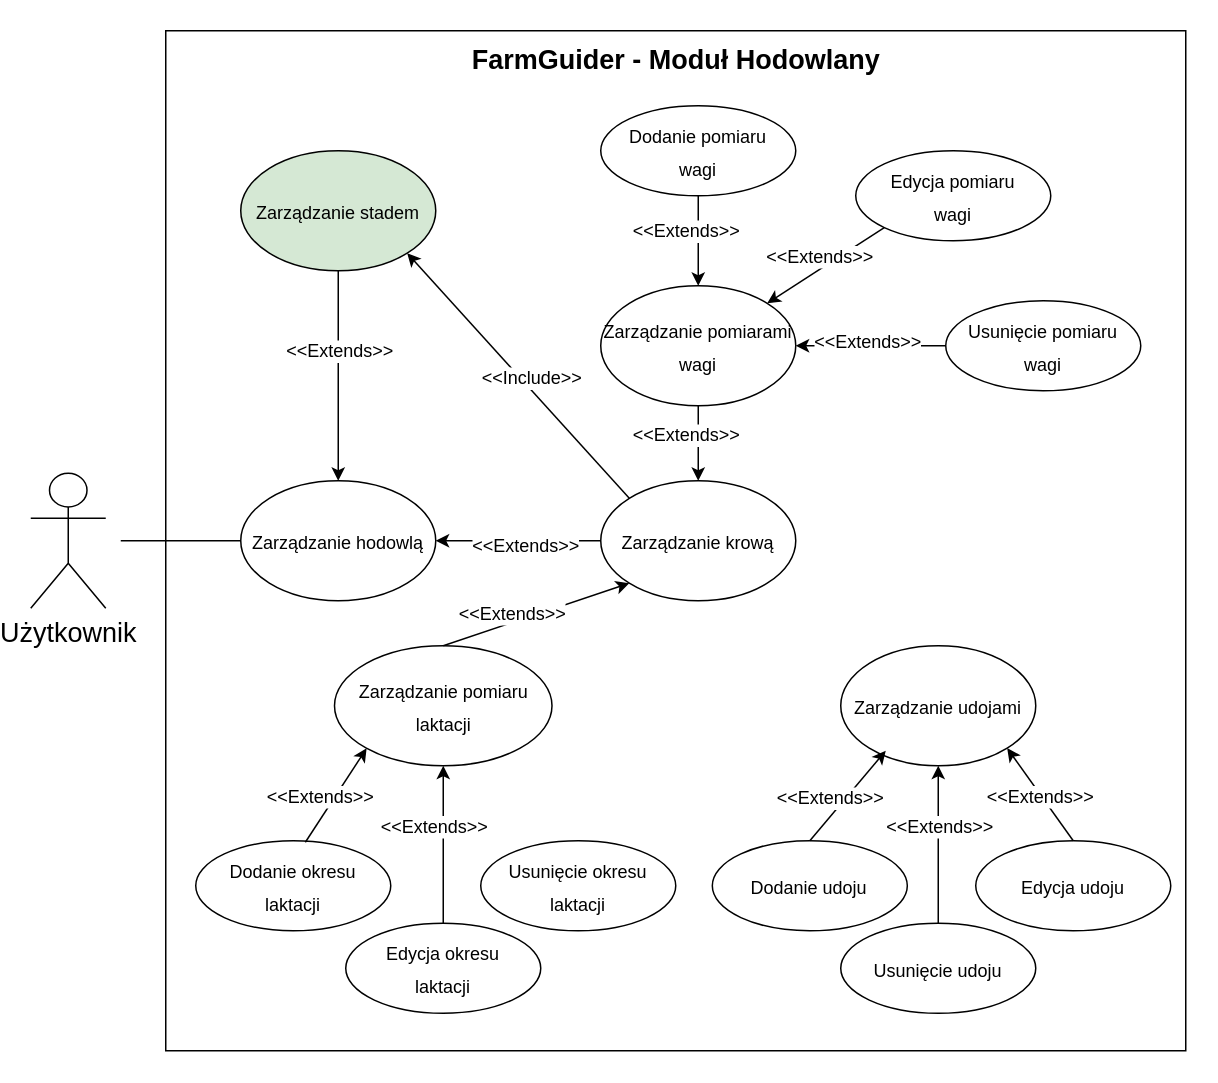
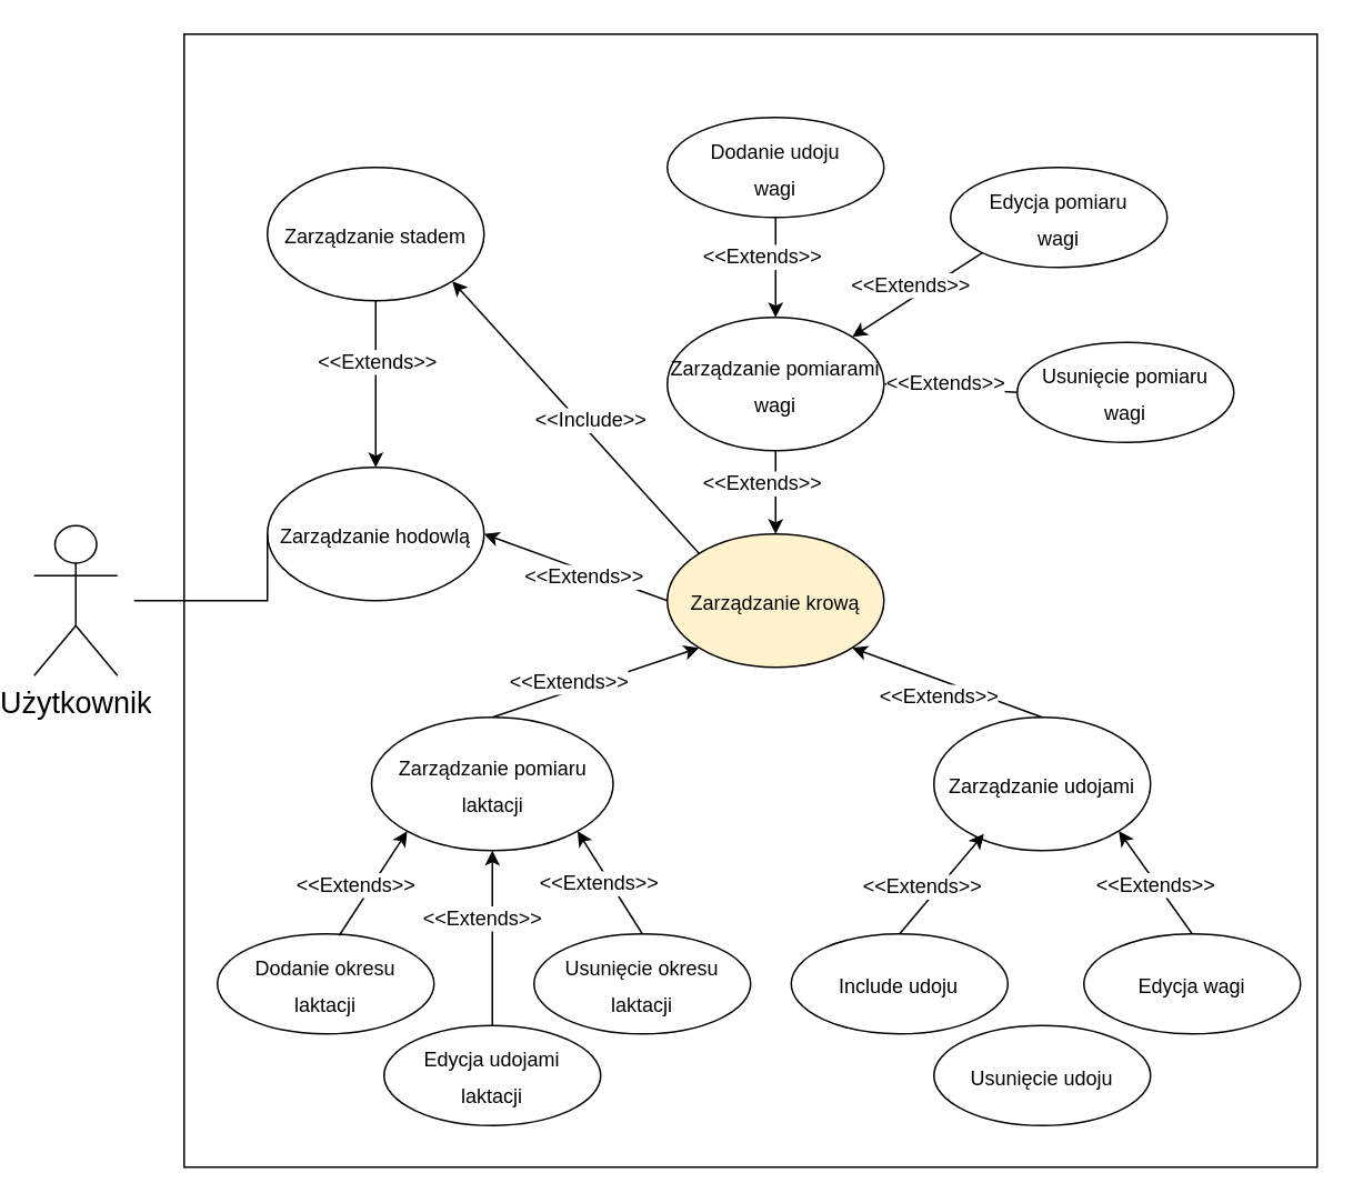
- <mxCell id="3" value="&lt;div style=&quot;font-size: 18px;&quot; align=&quot;center&quot;&gt;&lt;font style=&quot;font-size: 18px;&quot;&gt;&lt;b&gt;FarmGuider &lt;font style=&quot;font-size: 18px;&quot;&gt;- Moduł Hodowlany&lt;/font&gt;&lt;br&gt;&lt;/b&gt;&lt;/font&gt;&lt;/div&gt;" style="text;html=1;strokeColor=none;fillColor=none;spacing=5;spacingTop=-20;whiteSpace=wrap;overflow=hidden;rounded=0;align=center;" parent="1" vertex="1"><mxGeometry x="295.63" y="40" width="308.75" height="30" as="geometry" /></mxCell>
- <mxCell id="19" value="&lt;font style=&quot;font-size: 12px;&quot;&gt;Dodanie pomiaru&lt;br&gt;wagi&lt;br&gt;&lt;/font&gt;" style="ellipse;whiteSpace=wrap;html=1;fontSize=18;" parent="1" vertex="1"><mxGeometry x="400" y="70" width="130" height="60" as="geometry" /></mxCell>
+ <mxCell id="19" value="&lt;font style=&quot;font-size: 12px;&quot;&gt;Dodanie udoju&lt;br&gt;wagi&lt;br&gt;&lt;/font&gt;" style="ellipse;whiteSpace=wrap;html=1;fontSize=18;" parent="1" vertex="1"><mxGeometry x="400" y="70" width="130" height="60" as="geometry" /></mxCell>
- <mxCell id="5" value="&lt;font style=&quot;font-size: 12px;&quot;&gt;Zarządzanie stadem&lt;br&gt;&lt;/font&gt;" style="ellipse;whiteSpace=wrap;html=1;fontSize=18;fillColor=#d5e8d4;" parent="1" vertex="1"><mxGeometry x="160" y="100" width="130" height="80" as="geometry" /></mxCell>
+ <mxCell id="5" value="&lt;font style=&quot;font-size: 12px;&quot;&gt;Zarządzanie stadem&lt;br&gt;&lt;/font&gt;" style="ellipse;whiteSpace=wrap;html=1;fontSize=18;" parent="1" vertex="1"><mxGeometry x="160" y="100" width="130" height="80" as="geometry" /></mxCell>
- <mxCell id="21" value="&lt;font style=&quot;font-size: 12px;&quot;&gt;Usunięcie pomiaru&lt;br&gt;wagi&lt;br&gt;&lt;/font&gt;" style="ellipse;whiteSpace=wrap;html=1;fontSize=18;" parent="1" vertex="1"><mxGeometry x="630" y="200" width="130" height="60" as="geometry" /></mxCell>
+ <mxCell id="21" value="&lt;font style=&quot;font-size: 12px;&quot;&gt;Usunięcie pomiaru&lt;br&gt;wagi&lt;br&gt;&lt;/font&gt;" style="ellipse;whiteSpace=wrap;html=1;fontSize=18;" parent="1" vertex="1"><mxGeometry x="610" y="205" width="130" height="60" as="geometry" /></mxCell>
- <mxCell id="4" value="&lt;font style=&quot;font-size: 12px;&quot;&gt;Zarządzanie hodowlą&lt;br&gt;&lt;/font&gt;" style="ellipse;whiteSpace=wrap;html=1;fontSize=18;" parent="1" vertex="1"><mxGeometry x="160" y="320" width="130" height="80" as="geometry" /></mxCell>
+ <mxCell id="4" value="&lt;font style=&quot;font-size: 12px;&quot;&gt;Zarządzanie hodowlą&lt;br&gt;&lt;/font&gt;" style="ellipse;whiteSpace=wrap;html=1;fontSize=18;" parent="1" vertex="1"><mxGeometry x="160" y="280" width="130" height="80" as="geometry" /></mxCell>
- <mxCell id="8" value="&lt;font style=&quot;font-size: 12px;&quot;&gt;Zarządzanie krową&lt;br&gt;&lt;/font&gt;" style="ellipse;whiteSpace=wrap;html=1;fontSize=18;" parent="1" vertex="1"><mxGeometry x="400" y="320" width="130" height="80" as="geometry" /></mxCell>
+ <mxCell id="8" value="&lt;font style=&quot;font-size: 12px;&quot;&gt;Zarządzanie krową&lt;br&gt;&lt;/font&gt;" style="ellipse;whiteSpace=wrap;html=1;fontSize=18;fillColor=#fff2cc;" parent="1" vertex="1"><mxGeometry x="400" y="320" width="130" height="80" as="geometry" /></mxCell>
+ <mxCell id="25" value="" style="endArrow=classic;html=1;rounded=0;entryX=1;entryY=1;entryDx=0;entryDy=0;exitX=0.5;exitY=0;exitDx=0;exitDy=0;" parent="1" source="9" target="8" edge="1"><mxGeometry width="50" height="50" relative="1" as="geometry"><mxPoint x="370" y="170" as="sourcePoint" /><mxPoint x="235" y="330" as="targetPoint" /></mxGeometry></mxCell>
+ <mxCell id="26" value="&lt;font style=&quot;font-size: 12px;&quot;&gt;&amp;lt;&amp;lt;Extends&amp;gt;&amp;gt;&lt;/font&gt;" style="edgeLabel;html=1;align=center;verticalAlign=middle;resizable=0;points=[];rotation=0;" parent="25" vertex="1" connectable="0"><mxGeometry x="-0.122" relative="1" as="geometry"><mxPoint x="-13" y="6" as="offset" /></mxGeometry></mxCell>
+ <mxCell id="47" value="" style="endArrow=classic;html=1;rounded=0;entryX=1;entryY=1;entryDx=0;entryDy=0;exitX=0.5;exitY=0;exitDx=0;exitDy=0;" parent="1" source="24" target="11" edge="1"><mxGeometry width="50" height="50" relative="1" as="geometry"><mxPoint x="325" y="630" as="sourcePoint" /><mxPoint x="235" y="540" as="targetPoint" /></mxGeometry></mxCell>
+ <mxCell id="48" value="&lt;font style=&quot;font-size: 12px;&quot;&gt;&amp;lt;&amp;lt;Extends&amp;gt;&amp;gt;&lt;/font&gt;" style="edgeLabel;html=1;align=center;verticalAlign=middle;resizable=0;points=[];rotation=0;" parent="47" vertex="1" connectable="0"><mxGeometry x="-0.122" relative="1" as="geometry"><mxPoint x="-9" y="-3" as="offset" /></mxGeometry></mxCell>
- <mxCell id="31" value="" style="endArrow=classic;html=1;rounded=0;entryX=0.5;entryY=1;entryDx=0;entryDy=0;exitX=0.5;exitY=0;exitDx=0;exitDy=0;" parent="1" source="18" target="9" edge="1"><mxGeometry width="50" height="50" relative="1" as="geometry"><mxPoint x="650" y="340" as="sourcePoint" /><mxPoint x="540" y="340" as="targetPoint" /></mxGeometry></mxCell>
- <mxCell id="32" value="&lt;font style=&quot;font-size: 12px;&quot;&gt;&amp;lt;&amp;lt;Extends&amp;gt;&amp;gt;&lt;/font&gt;" style="edgeLabel;html=1;align=center;verticalAlign=middle;resizable=0;points=[];rotation=0;" parent="31" vertex="1" connectable="0"><mxGeometry x="-0.122" relative="1" as="geometry"><mxPoint y="-19" as="offset" /></mxGeometry></mxCell>
- <mxCell id="16" value="&lt;font style=&quot;font-size: 12px;&quot;&gt;Dodanie udoju&lt;br&gt;&lt;/font&gt;" style="ellipse;whiteSpace=wrap;html=1;fontSize=18;" parent="1" vertex="1"><mxGeometry x="474.38" y="560" width="130" height="60" as="geometry" /></mxCell>
+ <mxCell id="16" value="&lt;font style=&quot;font-size: 12px;&quot;&gt;Include udoju&lt;br&gt;&lt;/font&gt;" style="ellipse;whiteSpace=wrap;html=1;fontSize=18;" parent="1" vertex="1"><mxGeometry x="474.38" y="560" width="130" height="60" as="geometry" /></mxCell>
- <mxCell id="17" value="&lt;font style=&quot;font-size: 12px;&quot;&gt;Edycja udoju&lt;br&gt;&lt;/font&gt;" style="ellipse;whiteSpace=wrap;html=1;fontSize=18;" parent="1" vertex="1"><mxGeometry x="650" y="560" width="130" height="60" as="geometry" /></mxCell>
+ <mxCell id="17" value="&lt;font style=&quot;font-size: 12px;&quot;&gt;Edycja wagi&lt;br&gt;&lt;/font&gt;" style="ellipse;whiteSpace=wrap;html=1;fontSize=18;" parent="1" vertex="1"><mxGeometry x="650" y="560" width="130" height="60" as="geometry" /></mxCell>
- <mxCell id="23" value="&lt;font style=&quot;font-size: 12px;&quot;&gt;Edycja okresu&lt;br&gt;laktacji&lt;br&gt;&lt;/font&gt;" style="ellipse;whiteSpace=wrap;html=1;fontSize=18;" parent="1" vertex="1"><mxGeometry x="230" y="615" width="130" height="60" as="geometry" /></mxCell>
+ <mxCell id="23" value="&lt;font style=&quot;font-size: 12px;&quot;&gt;Edycja udojami&lt;br&gt;laktacji&lt;br&gt;&lt;/font&gt;" style="ellipse;whiteSpace=wrap;html=1;fontSize=18;" parent="1" vertex="1"><mxGeometry x="230" y="615" width="130" height="60" as="geometry" /></mxCell>
